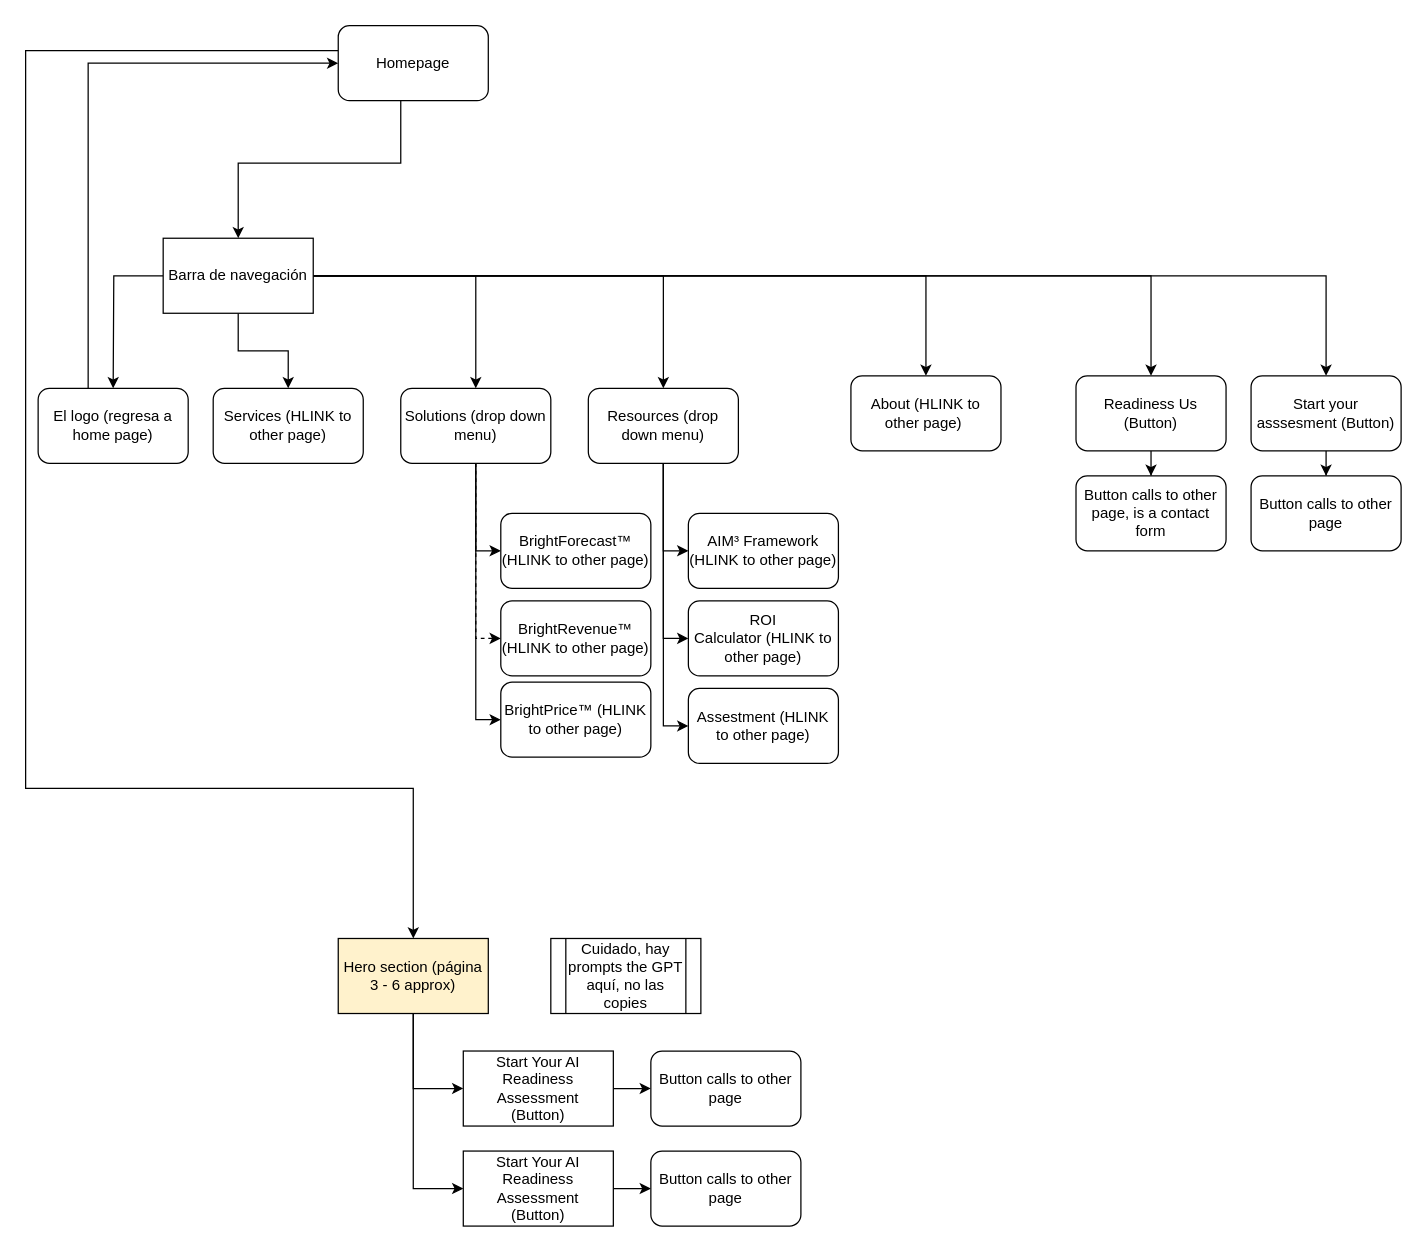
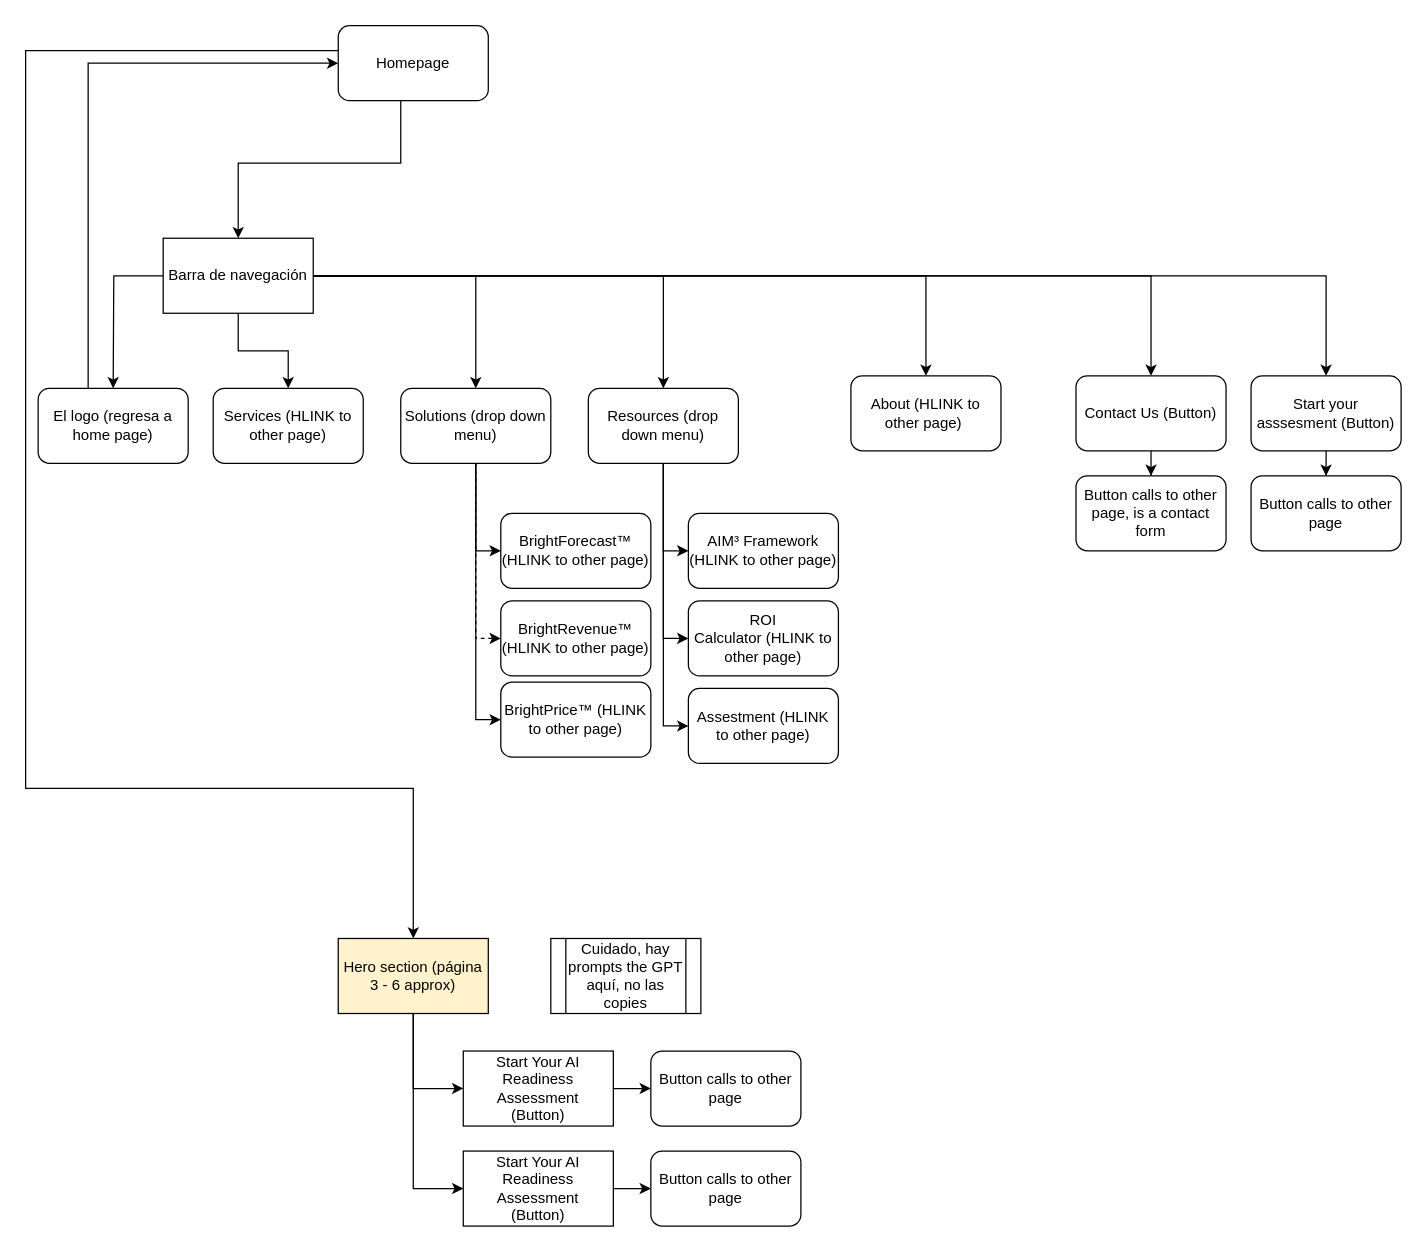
- <mxCell id="28" value="Readiness Us (Button)" style="rounded=1;whiteSpace=wrap;html=1;" parent="1" vertex="1"><mxGeometry x="860" y="300" width="120" height="60" as="geometry" /></mxCell>
+ <mxCell id="28" value="Contact Us (Button)" style="rounded=1;whiteSpace=wrap;html=1;" parent="1" vertex="1"><mxGeometry x="860" y="300" width="120" height="60" as="geometry" /></mxCell>
